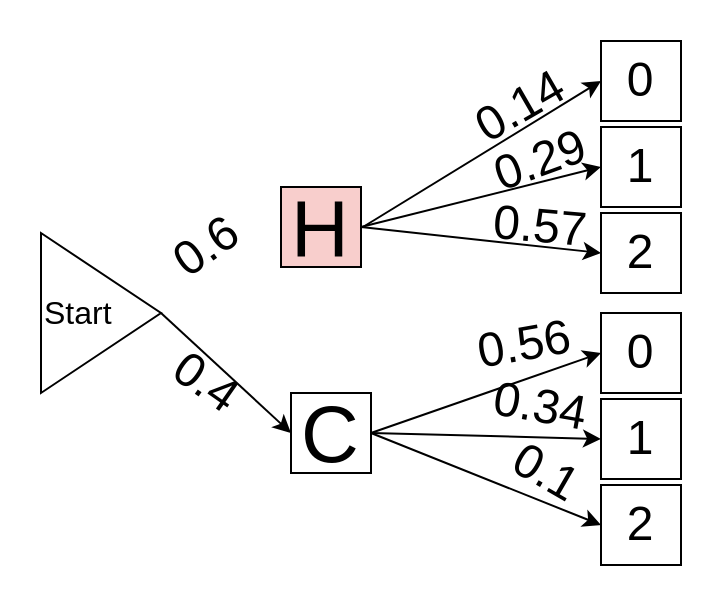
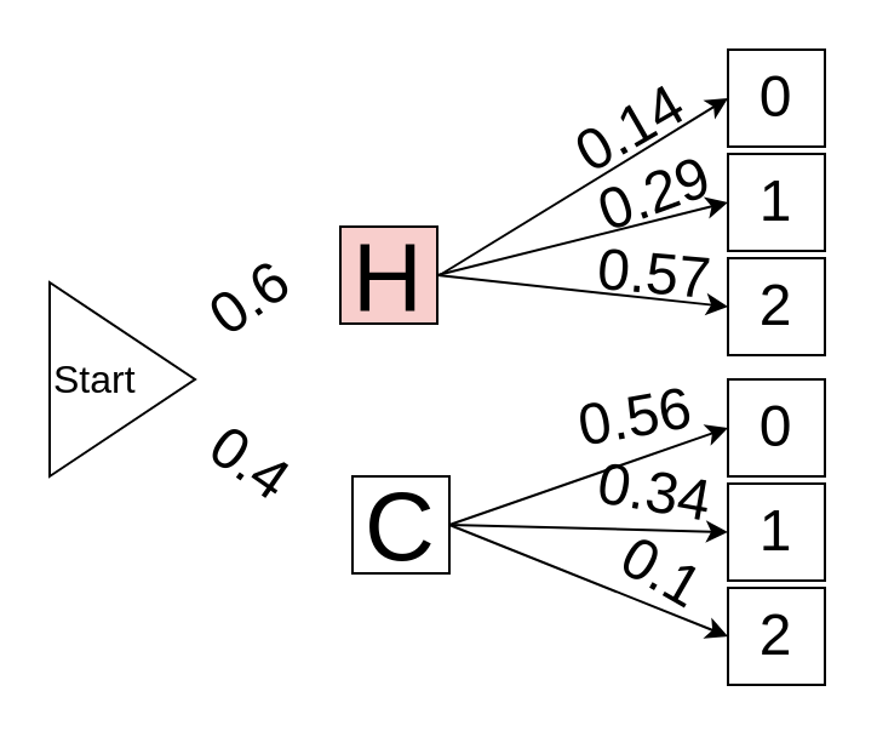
- <mxCell id="5" value="" style="endArrow=classic;html=1;fontSize=40;entryX=0;entryY=0.5;entryDx=0;entryDy=0;exitX=1;exitY=0.5;exitDx=0;exitDy=0;" parent="1" source="2" target="4" edge="1"><mxGeometry width="50" height="50" relative="1" as="geometry"><mxPoint x="20" y="346" as="sourcePoint" /><mxPoint x="70" y="296" as="targetPoint" /></mxGeometry></mxCell>
